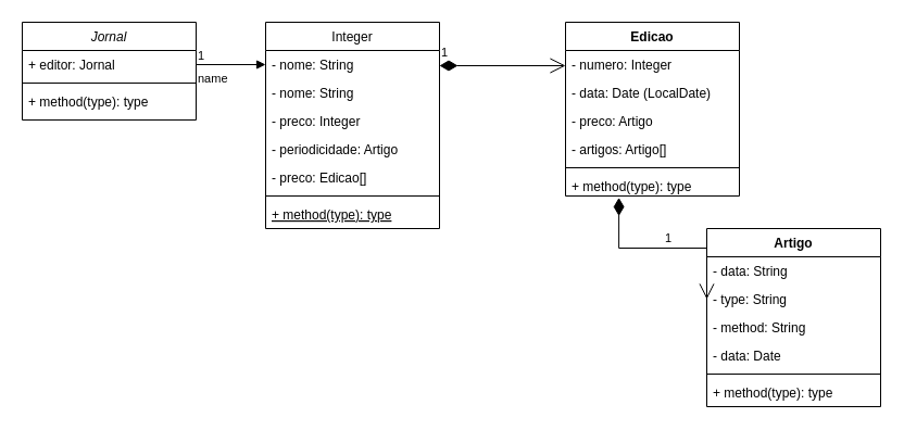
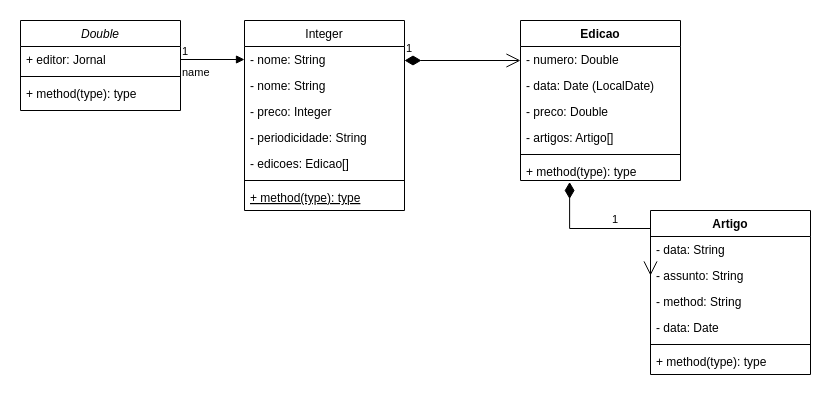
- <mxCell id="2" value="Jornal" style="swimlane;fontStyle=2;align=center;verticalAlign=top;childLayout=stackLayout;horizontal=1;startSize=26;horizontalStack=0;resizeParent=1;resizeLast=0;collapsible=1;marginBottom=0;rounded=0;shadow=0;strokeWidth=1;" parent="1" vertex="1"><mxGeometry x="20" y="20" width="160" height="90" as="geometry"><mxRectangle x="230" y="140" width="160" height="26" as="alternateBounds" /></mxGeometry></mxCell>
+ <mxCell id="2" value="Double" style="swimlane;fontStyle=2;align=center;verticalAlign=top;childLayout=stackLayout;horizontal=1;startSize=26;horizontalStack=0;resizeParent=1;resizeLast=0;collapsible=1;marginBottom=0;rounded=0;shadow=0;strokeWidth=1;" parent="1" vertex="1"><mxGeometry x="20" y="20" width="160" height="90" as="geometry"><mxRectangle x="230" y="140" width="160" height="26" as="alternateBounds" /></mxGeometry></mxCell>
- <mxCell id="15" value="- numero: Integer" style="text;strokeColor=none;fillColor=none;align=left;verticalAlign=top;spacingLeft=4;spacingRight=4;overflow=hidden;rotatable=0;points=[[0,0.5],[1,0.5]];portConstraint=eastwest;" vertex="1" parent="14"><mxGeometry y="26" width="160" height="26" as="geometry" /></mxCell>
+ <mxCell id="15" value="- numero: Double" style="text;strokeColor=none;fillColor=none;align=left;verticalAlign=top;spacingLeft=4;spacingRight=4;overflow=hidden;rotatable=0;points=[[0,0.5],[1,0.5]];portConstraint=eastwest;" vertex="1" parent="14"><mxGeometry y="26" width="160" height="26" as="geometry" /></mxCell>
- <mxCell id="17" value="- preco: Artigo" style="text;strokeColor=none;fillColor=none;align=left;verticalAlign=top;spacingLeft=4;spacingRight=4;overflow=hidden;rotatable=0;points=[[0,0.5],[1,0.5]];portConstraint=eastwest;" vertex="1" parent="14"><mxGeometry y="78" width="160" height="26" as="geometry" /></mxCell>
+ <mxCell id="17" value="- preco: Double" style="text;strokeColor=none;fillColor=none;align=left;verticalAlign=top;spacingLeft=4;spacingRight=4;overflow=hidden;rotatable=0;points=[[0,0.5],[1,0.5]];portConstraint=eastwest;" vertex="1" parent="14"><mxGeometry y="78" width="160" height="26" as="geometry" /></mxCell>
- <mxCell id="10" value="- periodicidade: Artigo" style="text;align=left;verticalAlign=top;spacingLeft=4;spacingRight=4;overflow=hidden;rotatable=0;points=[[0,0.5],[1,0.5]];portConstraint=eastwest;rounded=0;shadow=0;html=0;" vertex="1" parent="6"><mxGeometry y="104" width="160" height="26" as="geometry" /></mxCell>
+ <mxCell id="10" value="- periodicidade: String" style="text;align=left;verticalAlign=top;spacingLeft=4;spacingRight=4;overflow=hidden;rotatable=0;points=[[0,0.5],[1,0.5]];portConstraint=eastwest;rounded=0;shadow=0;html=0;" vertex="1" parent="6"><mxGeometry y="104" width="160" height="26" as="geometry" /></mxCell>
- <mxCell id="11" value="- preco: Edicao[]" style="text;align=left;verticalAlign=top;spacingLeft=4;spacingRight=4;overflow=hidden;rotatable=0;points=[[0,0.5],[1,0.5]];portConstraint=eastwest;rounded=0;shadow=0;html=0;" vertex="1" parent="6"><mxGeometry y="130" width="160" height="26" as="geometry" /></mxCell>
+ <mxCell id="11" value="- edicoes: Edicao[]" style="text;align=left;verticalAlign=top;spacingLeft=4;spacingRight=4;overflow=hidden;rotatable=0;points=[[0,0.5],[1,0.5]];portConstraint=eastwest;rounded=0;shadow=0;html=0;" vertex="1" parent="6"><mxGeometry y="130" width="160" height="26" as="geometry" /></mxCell>
- <mxCell id="23" value="- type: String" style="text;strokeColor=none;fillColor=none;align=left;verticalAlign=top;spacingLeft=4;spacingRight=4;overflow=hidden;rotatable=0;points=[[0,0.5],[1,0.5]];portConstraint=eastwest;rounded=0;" vertex="1" parent="21"><mxGeometry y="52" width="160" height="26" as="geometry" /></mxCell>
+ <mxCell id="23" value="- assunto: String" style="text;strokeColor=none;fillColor=none;align=left;verticalAlign=top;spacingLeft=4;spacingRight=4;overflow=hidden;rotatable=0;points=[[0,0.5],[1,0.5]];portConstraint=eastwest;rounded=0;" vertex="1" parent="21"><mxGeometry y="52" width="160" height="26" as="geometry" /></mxCell>
